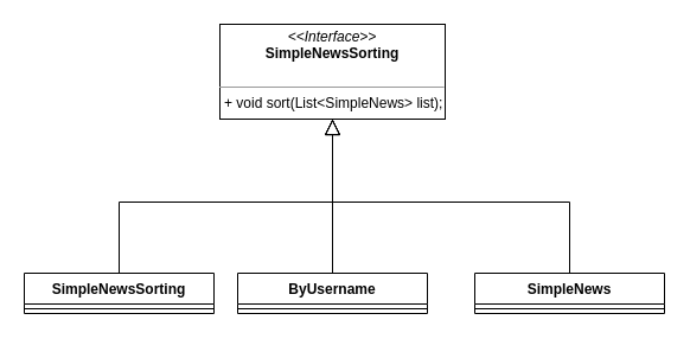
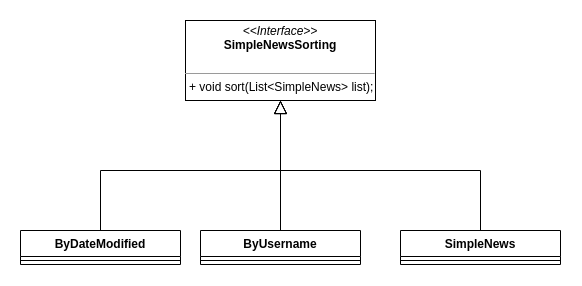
- <mxCell id="7" value="SimpleNewsSorting" style="swimlane;fontStyle=1;align=center;verticalAlign=top;childLayout=stackLayout;horizontal=1;startSize=26;horizontalStack=0;resizeParent=1;resizeParentMax=0;resizeLast=0;collapsible=1;marginBottom=0;" vertex="1" parent="1"><mxGeometry x="20" y="230" width="160" height="34" as="geometry" /></mxCell>
+ <mxCell id="7" value="ByDateModified" style="swimlane;fontStyle=1;align=center;verticalAlign=top;childLayout=stackLayout;horizontal=1;startSize=26;horizontalStack=0;resizeParent=1;resizeParentMax=0;resizeLast=0;collapsible=1;marginBottom=0;" vertex="1" parent="1"><mxGeometry x="20" y="230" width="160" height="34" as="geometry" /></mxCell>
